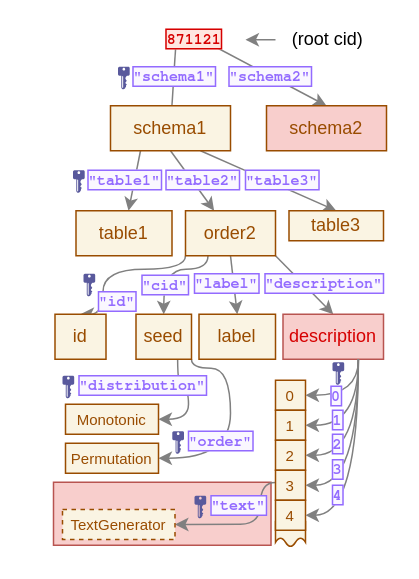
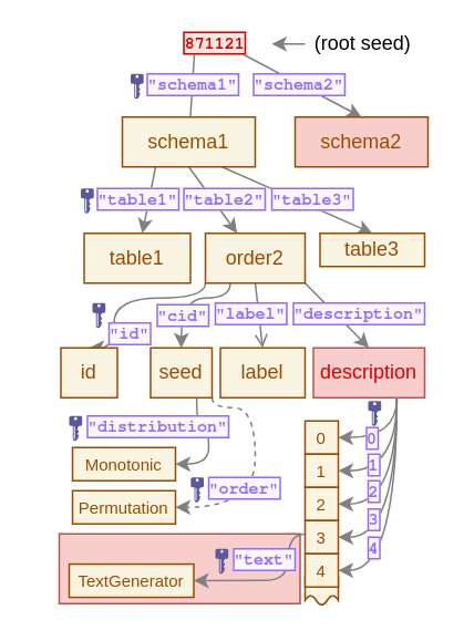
- <mxCell id="40" value="(root cid)" style="text;html=1;strokeColor=none;fillColor=none;align=center;verticalAlign=middle;whiteSpace=wrap;rounded=0;" parent="1" vertex="1"><mxGeometry x="183" y="21" width="70" height="10" as="geometry" /></mxCell>
+ <mxCell id="40" value="(root seed)" style="text;html=1;strokeColor=none;fillColor=none;align=center;verticalAlign=middle;whiteSpace=wrap;rounded=0;" parent="1" vertex="1"><mxGeometry x="183" y="21" width="70" height="10" as="geometry" /></mxCell>
- <mxCell id="14" value="&quot;label&quot;" style="rounded=0;orthogonalLoop=1;jettySize=auto;html=1;exitX=0.5;exitY=1;exitDx=0;exitDy=0;entryX=0.5;entryY=0;entryDx=0;entryDy=0;fontFamily=FreeMono;fontStyle=1;labelBackgroundColor=#FAF7FF;fontColor=#936BFF;fontSize=10;labelBorderColor=#936BFF;spacing=2;strokeWidth=1;strokeColor=#808080;" parent="1" source="17" target="20" edge="1"><mxGeometry x="-0.107" y="-5" relative="1" as="geometry"><mxPoint as="offset" /></mxGeometry></mxCell>
+ <mxCell id="14" value="&quot;label&quot;" style="rounded=0;orthogonalLoop=1;jettySize=auto;html=1;exitX=0.5;exitY=1;exitDx=0;exitDy=0;entryX=0.5;entryY=0;entryDx=0;entryDy=0;fontFamily=FreeMono;fontStyle=1;labelBackgroundColor=#FAF7FF;fontColor=#936BFF;fontSize=10;labelBorderColor=#936BFF;spacing=2;strokeWidth=1;strokeColor=#808080;endArrow=open;" parent="1" source="17" target="20" edge="1"><mxGeometry x="-0.107" y="-5" relative="1" as="geometry"><mxPoint as="offset" /></mxGeometry></mxCell>
- <mxCell id="22" value="&quot;order&quot;" style="edgeStyle=orthogonalEdgeStyle;rounded=0;orthogonalLoop=1;jettySize=auto;html=1;exitX=1;exitY=1;exitDx=0;exitDy=0;entryX=1;entryY=0.5;entryDx=0;entryDy=0;curved=1;fontFamily=FreeMono;fontStyle=1;labelBackgroundColor=#FAF7FF;fontColor=#936BFF;fontSize=10;labelBorderColor=#936BFF;spacing=2;strokeWidth=1;strokeColor=#808080;" parent="1" source="23" target="26" edge="1"><mxGeometry x="0.143" y="-7" relative="1" as="geometry"><Array as="points"><mxPoint x="127" y="245" /><mxPoint x="153" y="245" /><mxPoint x="153" y="305" /></Array><mxPoint as="offset" /></mxGeometry></mxCell>
+ <mxCell id="22" value="&quot;order&quot;" style="edgeStyle=orthogonalEdgeStyle;rounded=0;orthogonalLoop=1;jettySize=auto;html=1;exitX=1;exitY=1;exitDx=0;exitDy=0;entryX=1;entryY=0.5;entryDx=0;entryDy=0;curved=1;fontFamily=FreeMono;fontStyle=1;labelBackgroundColor=#FAF7FF;fontColor=#936BFF;fontSize=10;labelBorderColor=#936BFF;spacing=2;strokeWidth=1;strokeColor=#808080;dashed=1;" parent="1" source="23" target="26" edge="1"><mxGeometry x="0.143" y="-7" relative="1" as="geometry"><Array as="points"><mxPoint x="127" y="245" /><mxPoint x="153" y="245" /><mxPoint x="153" y="305" /></Array><mxPoint as="offset" /></mxGeometry></mxCell>
- <mxCell id="38" value="TextGenerator" style="rounded=0;whiteSpace=wrap;html=1;fontSize=10;fillColor=#FAF4E3;strokeColor=#994C00;fontColor=#994C00;dashed=1;" parent="1" vertex="1"><mxGeometry x="41" y="339.2" width="75" height="20" as="geometry" /></mxCell>
+ <mxCell id="38" value="TextGenerator" style="rounded=0;whiteSpace=wrap;html=1;fontSize=10;fillColor=#FAF4E3;strokeColor=#994C00;fontColor=#994C00;" parent="1" vertex="1"><mxGeometry x="41" y="339.2" width="75" height="20" as="geometry" /></mxCell>
